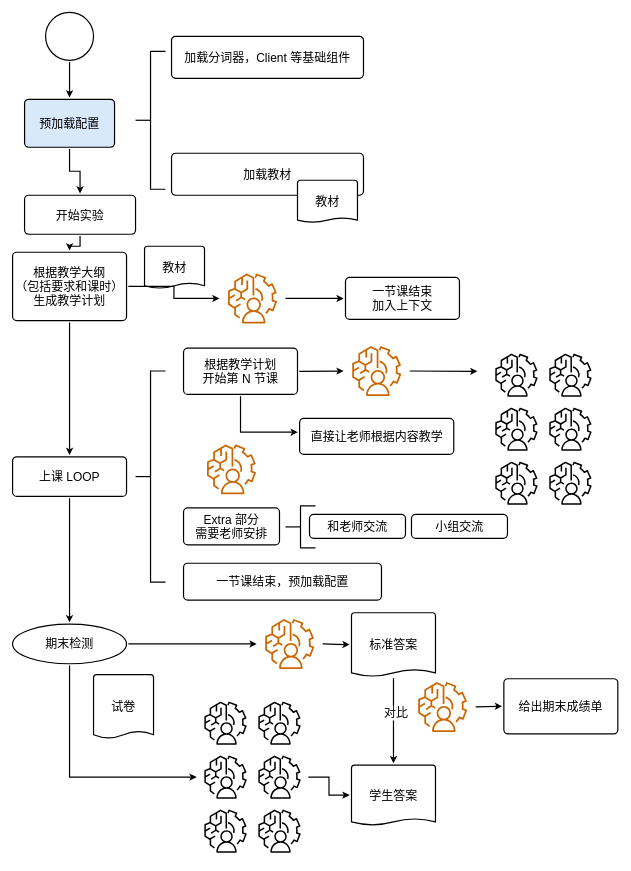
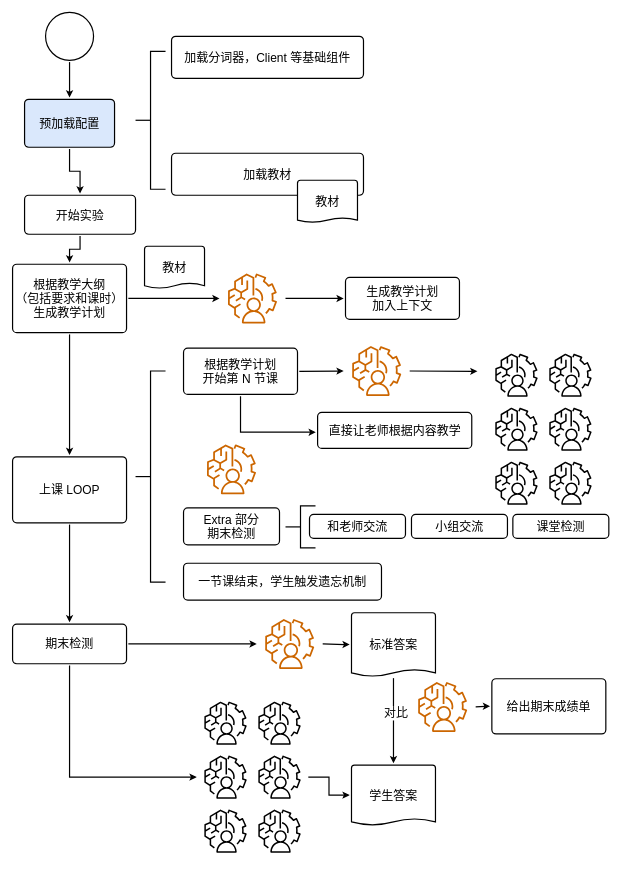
- <mxCell id="16" value="根据教学大纲&lt;br&gt;（包括要求和课时）&lt;br&gt;生成教学计划" style="rounded=1;whiteSpace=wrap;html=1;absoluteArcSize=1;arcSize=14;strokeWidth=2;strokeColor=default;align=center;verticalAlign=middle;fontFamily=Helvetica;fontSize=20;fontColor=default;fillColor=default;" parent="1" vertex="1"><mxGeometry x="20" y="420" width="190" height="114" as="geometry" /></mxCell>
+ <mxCell id="16" value="根据教学大纲&lt;br&gt;（包括要求和课时）&lt;br&gt;生成教学计划" style="rounded=1;whiteSpace=wrap;html=1;absoluteArcSize=1;arcSize=14;strokeWidth=2;strokeColor=default;align=center;verticalAlign=middle;fontFamily=Helvetica;fontSize=20;fontColor=default;fillColor=default;" parent="1" vertex="1"><mxGeometry x="20" y="440" width="190" height="114" as="geometry" /></mxCell>
- <mxCell id="25" value="一节课结束&lt;br&gt;加入上下文" style="rounded=1;whiteSpace=wrap;html=1;absoluteArcSize=1;arcSize=14;strokeWidth=2;strokeColor=default;align=center;verticalAlign=middle;fontFamily=Helvetica;fontSize=20;fontColor=default;fillColor=default;" parent="1" vertex="1"><mxGeometry x="575" y="462" width="190" height="70" as="geometry" /></mxCell>
+ <mxCell id="25" value="生成教学计划&lt;br&gt;加入上下文" style="rounded=1;whiteSpace=wrap;html=1;absoluteArcSize=1;arcSize=14;strokeWidth=2;strokeColor=default;align=center;verticalAlign=middle;fontFamily=Helvetica;fontSize=20;fontColor=default;fillColor=default;" parent="1" vertex="1"><mxGeometry x="575" y="462" width="190" height="70" as="geometry" /></mxCell>
- <mxCell id="33" value="直接让老师根据内容教学" style="rounded=1;whiteSpace=wrap;html=1;absoluteArcSize=1;arcSize=14;strokeWidth=2;strokeColor=default;align=center;verticalAlign=middle;fontFamily=Helvetica;fontSize=20;fontColor=default;fillColor=default;" parent="1" vertex="1"><mxGeometry x="498.5" y="697" width="257" height="60" as="geometry" /></mxCell>
+ <mxCell id="33" value="直接让老师根据内容教学" style="rounded=1;whiteSpace=wrap;html=1;absoluteArcSize=1;arcSize=14;strokeWidth=2;strokeColor=default;align=center;verticalAlign=middle;fontFamily=Helvetica;fontSize=20;fontColor=default;fillColor=default;" parent="1" vertex="1"><mxGeometry x="528.5" y="687" width="257" height="60" as="geometry" /></mxCell>
- <mxCell id="18" value="上课 LOOP" style="rounded=1;whiteSpace=wrap;html=1;absoluteArcSize=1;arcSize=14;strokeWidth=2;strokeColor=default;align=center;verticalAlign=middle;fontFamily=Helvetica;fontSize=20;fontColor=default;fillColor=default;" parent="1" vertex="1"><mxGeometry x="20" y="761" width="190" height="66" as="geometry" /></mxCell>
+ <mxCell id="18" value="上课 LOOP" style="rounded=1;whiteSpace=wrap;html=1;absoluteArcSize=1;arcSize=14;strokeWidth=2;strokeColor=default;align=center;verticalAlign=middle;fontFamily=Helvetica;fontSize=20;fontColor=default;fillColor=default;" parent="1" vertex="1"><mxGeometry x="20" y="761" width="190" height="110" as="geometry" /></mxCell>
- <mxCell id="34" value="Extra 部分&lt;br&gt;需要老师安排" style="rounded=1;whiteSpace=wrap;html=1;absoluteArcSize=1;arcSize=14;strokeWidth=2;strokeColor=default;align=center;verticalAlign=middle;fontFamily=Helvetica;fontSize=20;fontColor=default;fillColor=default;" vertex="1" parent="1"><mxGeometry x="305" y="846.25" width="160" height="61.5" as="geometry" /></mxCell>
+ <mxCell id="34" value="Extra 部分&lt;br&gt;期末检测" style="rounded=1;whiteSpace=wrap;html=1;absoluteArcSize=1;arcSize=14;strokeWidth=2;strokeColor=default;align=center;verticalAlign=middle;fontFamily=Helvetica;fontSize=20;fontColor=default;fillColor=default;" vertex="1" parent="1"><mxGeometry x="305" y="846.25" width="160" height="61.5" as="geometry" /></mxCell>
+ <mxCell id="38" value="课堂检测" style="rounded=1;whiteSpace=wrap;html=1;absoluteArcSize=1;arcSize=14;strokeWidth=2;strokeColor=default;align=center;verticalAlign=middle;fontFamily=Helvetica;fontSize=20;fontColor=default;fillColor=default;" vertex="1" parent="1"><mxGeometry x="854" y="857" width="160" height="40" as="geometry" /></mxCell>
- <mxCell id="40" value="一节课结束，预加载配置" style="rounded=1;whiteSpace=wrap;html=1;absoluteArcSize=1;arcSize=14;strokeWidth=2;strokeColor=default;align=center;verticalAlign=middle;fontFamily=Helvetica;fontSize=20;fontColor=default;fillColor=default;" vertex="1" parent="1"><mxGeometry x="305" y="938.5" width="330" height="61.5" as="geometry" /></mxCell>
+ <mxCell id="40" value="一节课结束，学生触发遗忘机制" style="rounded=1;whiteSpace=wrap;html=1;absoluteArcSize=1;arcSize=14;strokeWidth=2;strokeColor=default;align=center;verticalAlign=middle;fontFamily=Helvetica;fontSize=20;fontColor=default;fillColor=default;" vertex="1" parent="1"><mxGeometry x="305" y="938.5" width="330" height="61.5" as="geometry" /></mxCell>
- <mxCell id="43" value="期末检测" style="ellipse;whiteSpace=wrap;html=1;absoluteArcSize=1;arcSize=14;strokeWidth=2;strokeColor=default;align=center;verticalAlign=middle;fontFamily=Helvetica;fontSize=20;fontColor=default;fillColor=default;" vertex="1" parent="1"><mxGeometry x="20" y="1040" width="190" height="66" as="geometry" /></mxCell>
+ <mxCell id="43" value="期末检测" style="rounded=1;whiteSpace=wrap;html=1;absoluteArcSize=1;arcSize=14;strokeWidth=2;strokeColor=default;align=center;verticalAlign=middle;fontFamily=Helvetica;fontSize=20;fontColor=default;fillColor=default;" vertex="1" parent="1"><mxGeometry x="20" y="1040" width="190" height="66" as="geometry" /></mxCell>
- <mxCell id="53" value="试卷" style="strokeWidth=2;html=1;shape=mxgraph.flowchart.document2;whiteSpace=wrap;size=0.107;rounded=1;strokeColor=default;align=center;verticalAlign=middle;fontFamily=Helvetica;fontSize=20;fontColor=default;fillColor=default;" vertex="1" parent="1"><mxGeometry x="155" y="1124" width="100" height="106" as="geometry" /></mxCell>
- <mxCell id="60" value="给出期末成绩单" style="rounded=1;whiteSpace=wrap;html=1;absoluteArcSize=1;arcSize=14;strokeWidth=2;strokeColor=default;align=center;verticalAlign=middle;fontFamily=Helvetica;fontSize=20;fontColor=default;fillColor=default;" vertex="1" parent="1"><mxGeometry x="839" y="1131" width="190" height="92" as="geometry" /></mxCell>
+ <mxCell id="60" value="给出期末成绩单" style="rounded=1;whiteSpace=wrap;html=1;absoluteArcSize=1;arcSize=14;strokeWidth=2;strokeColor=default;align=center;verticalAlign=middle;fontFamily=Helvetica;fontSize=20;fontColor=default;fillColor=default;" vertex="1" parent="1"><mxGeometry x="819" y="1131" width="190" height="92" as="geometry" /></mxCell>
